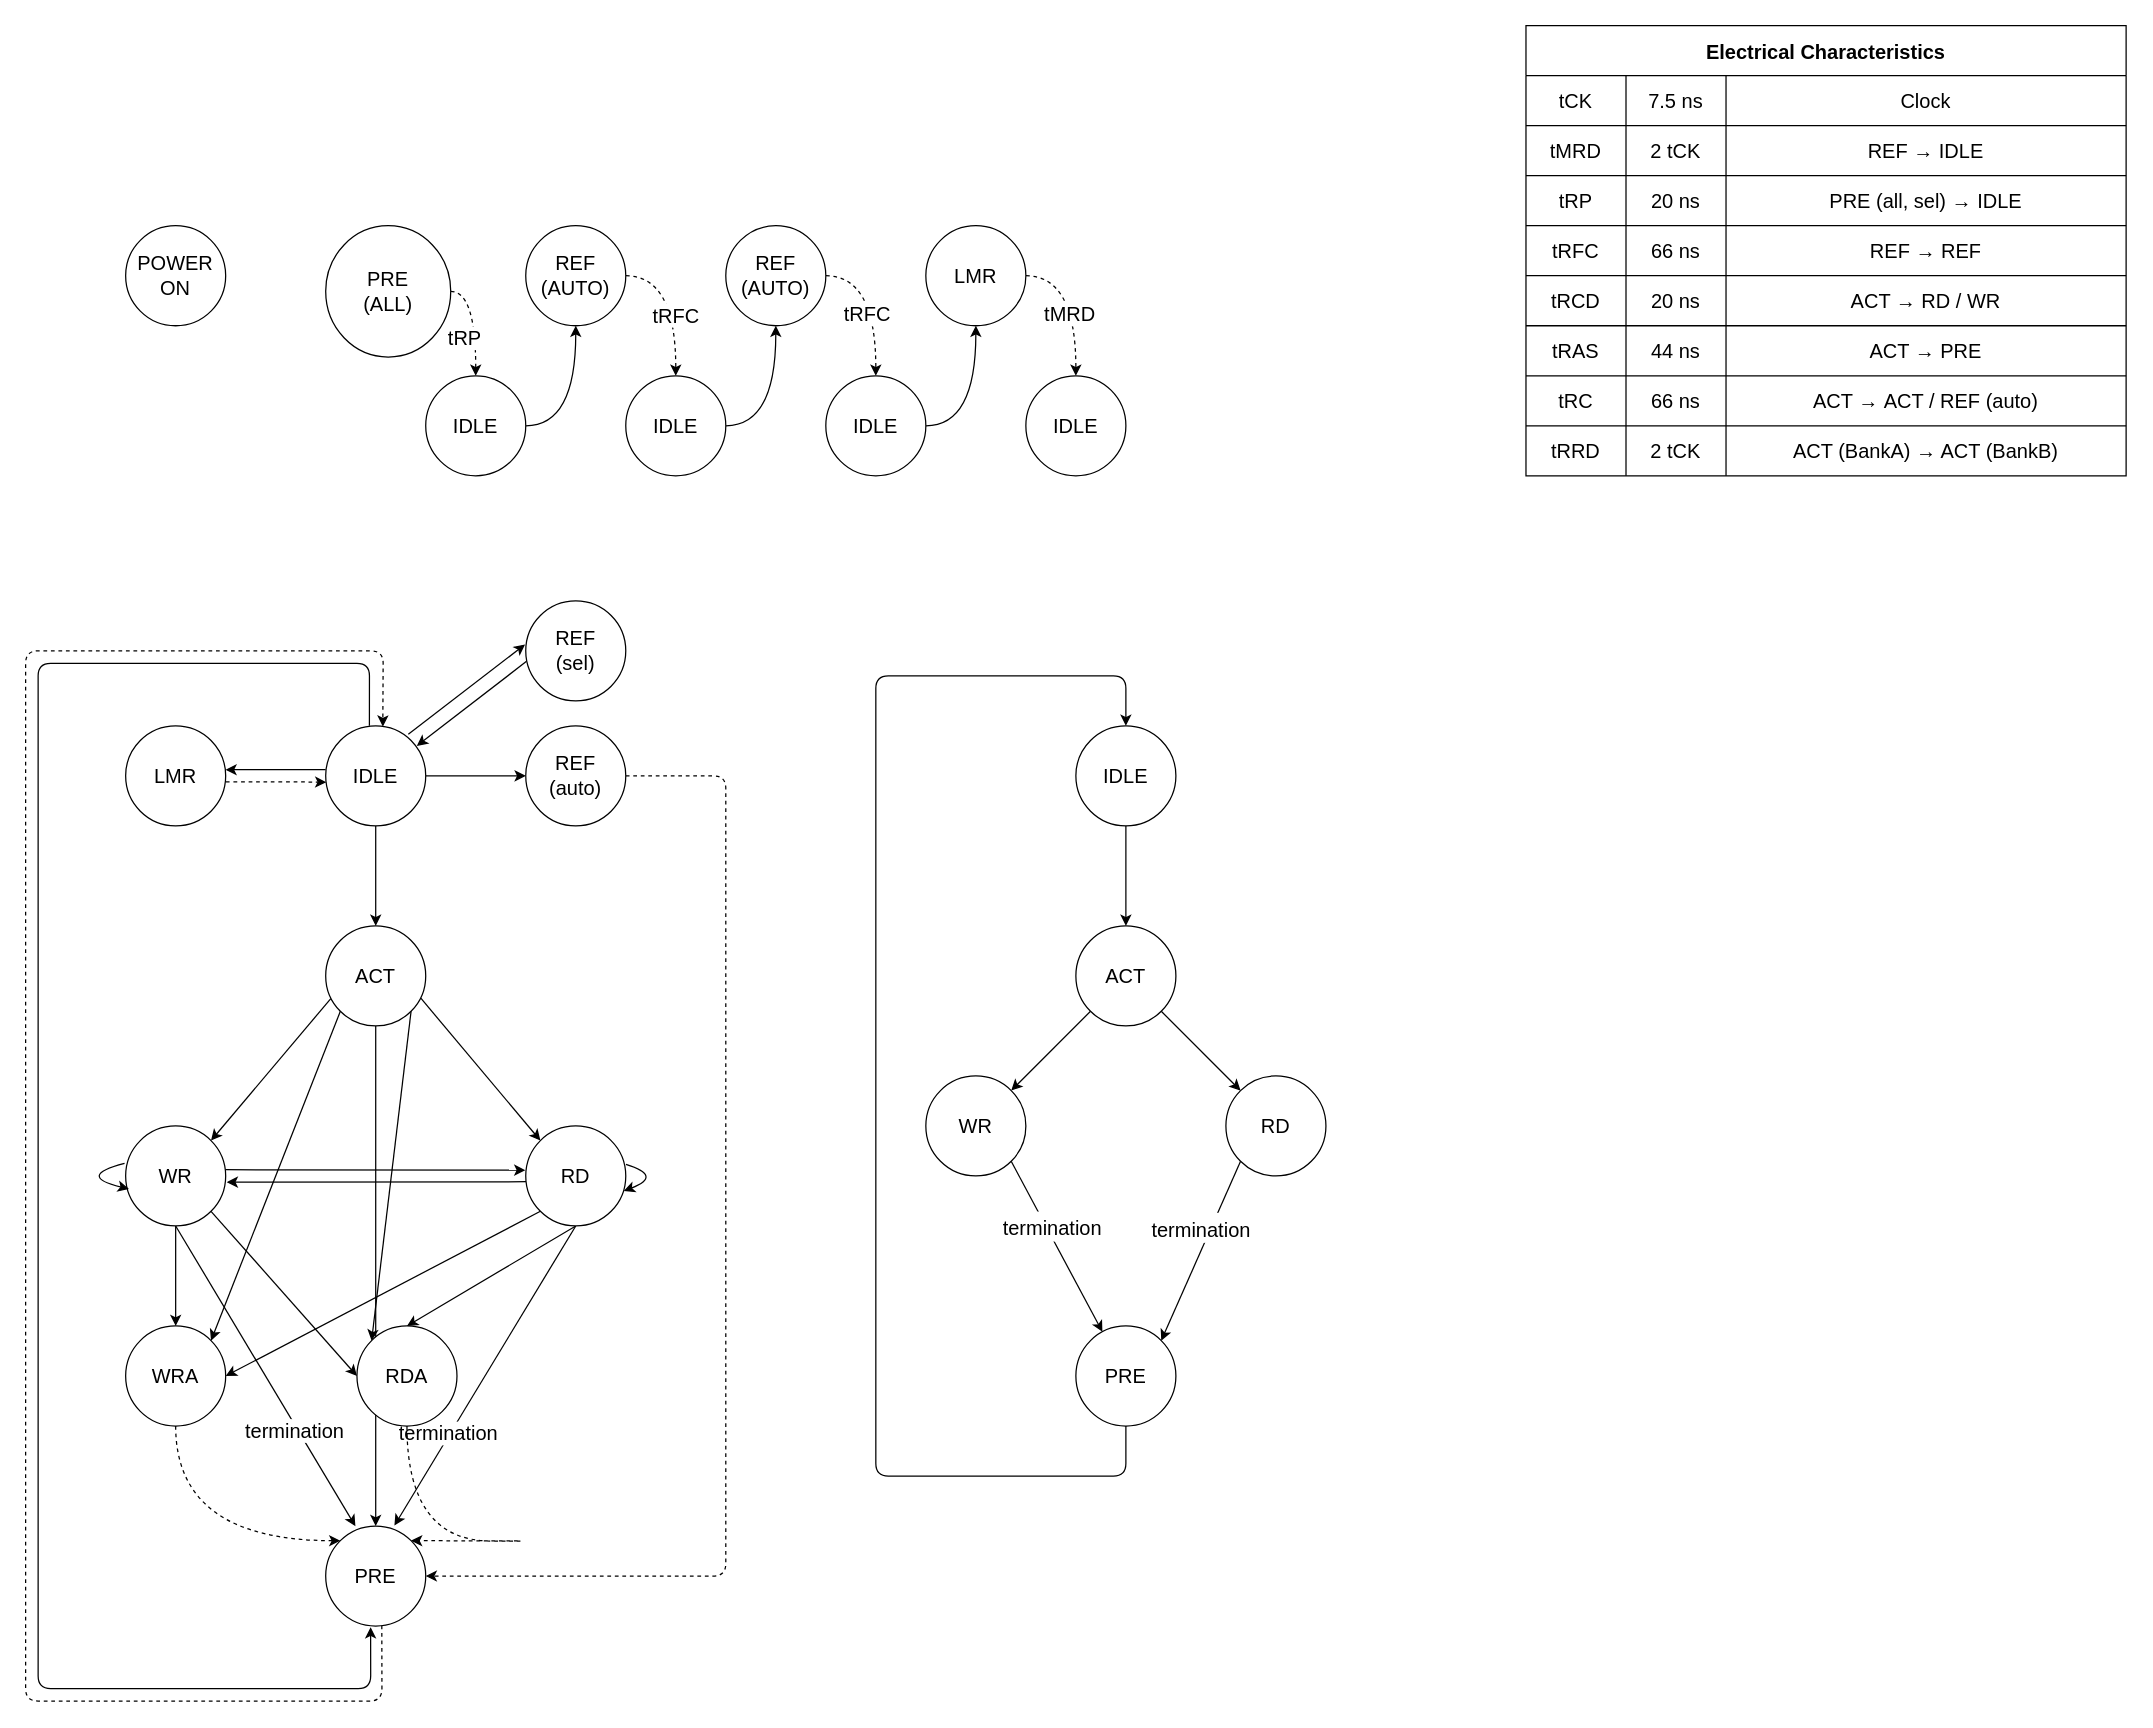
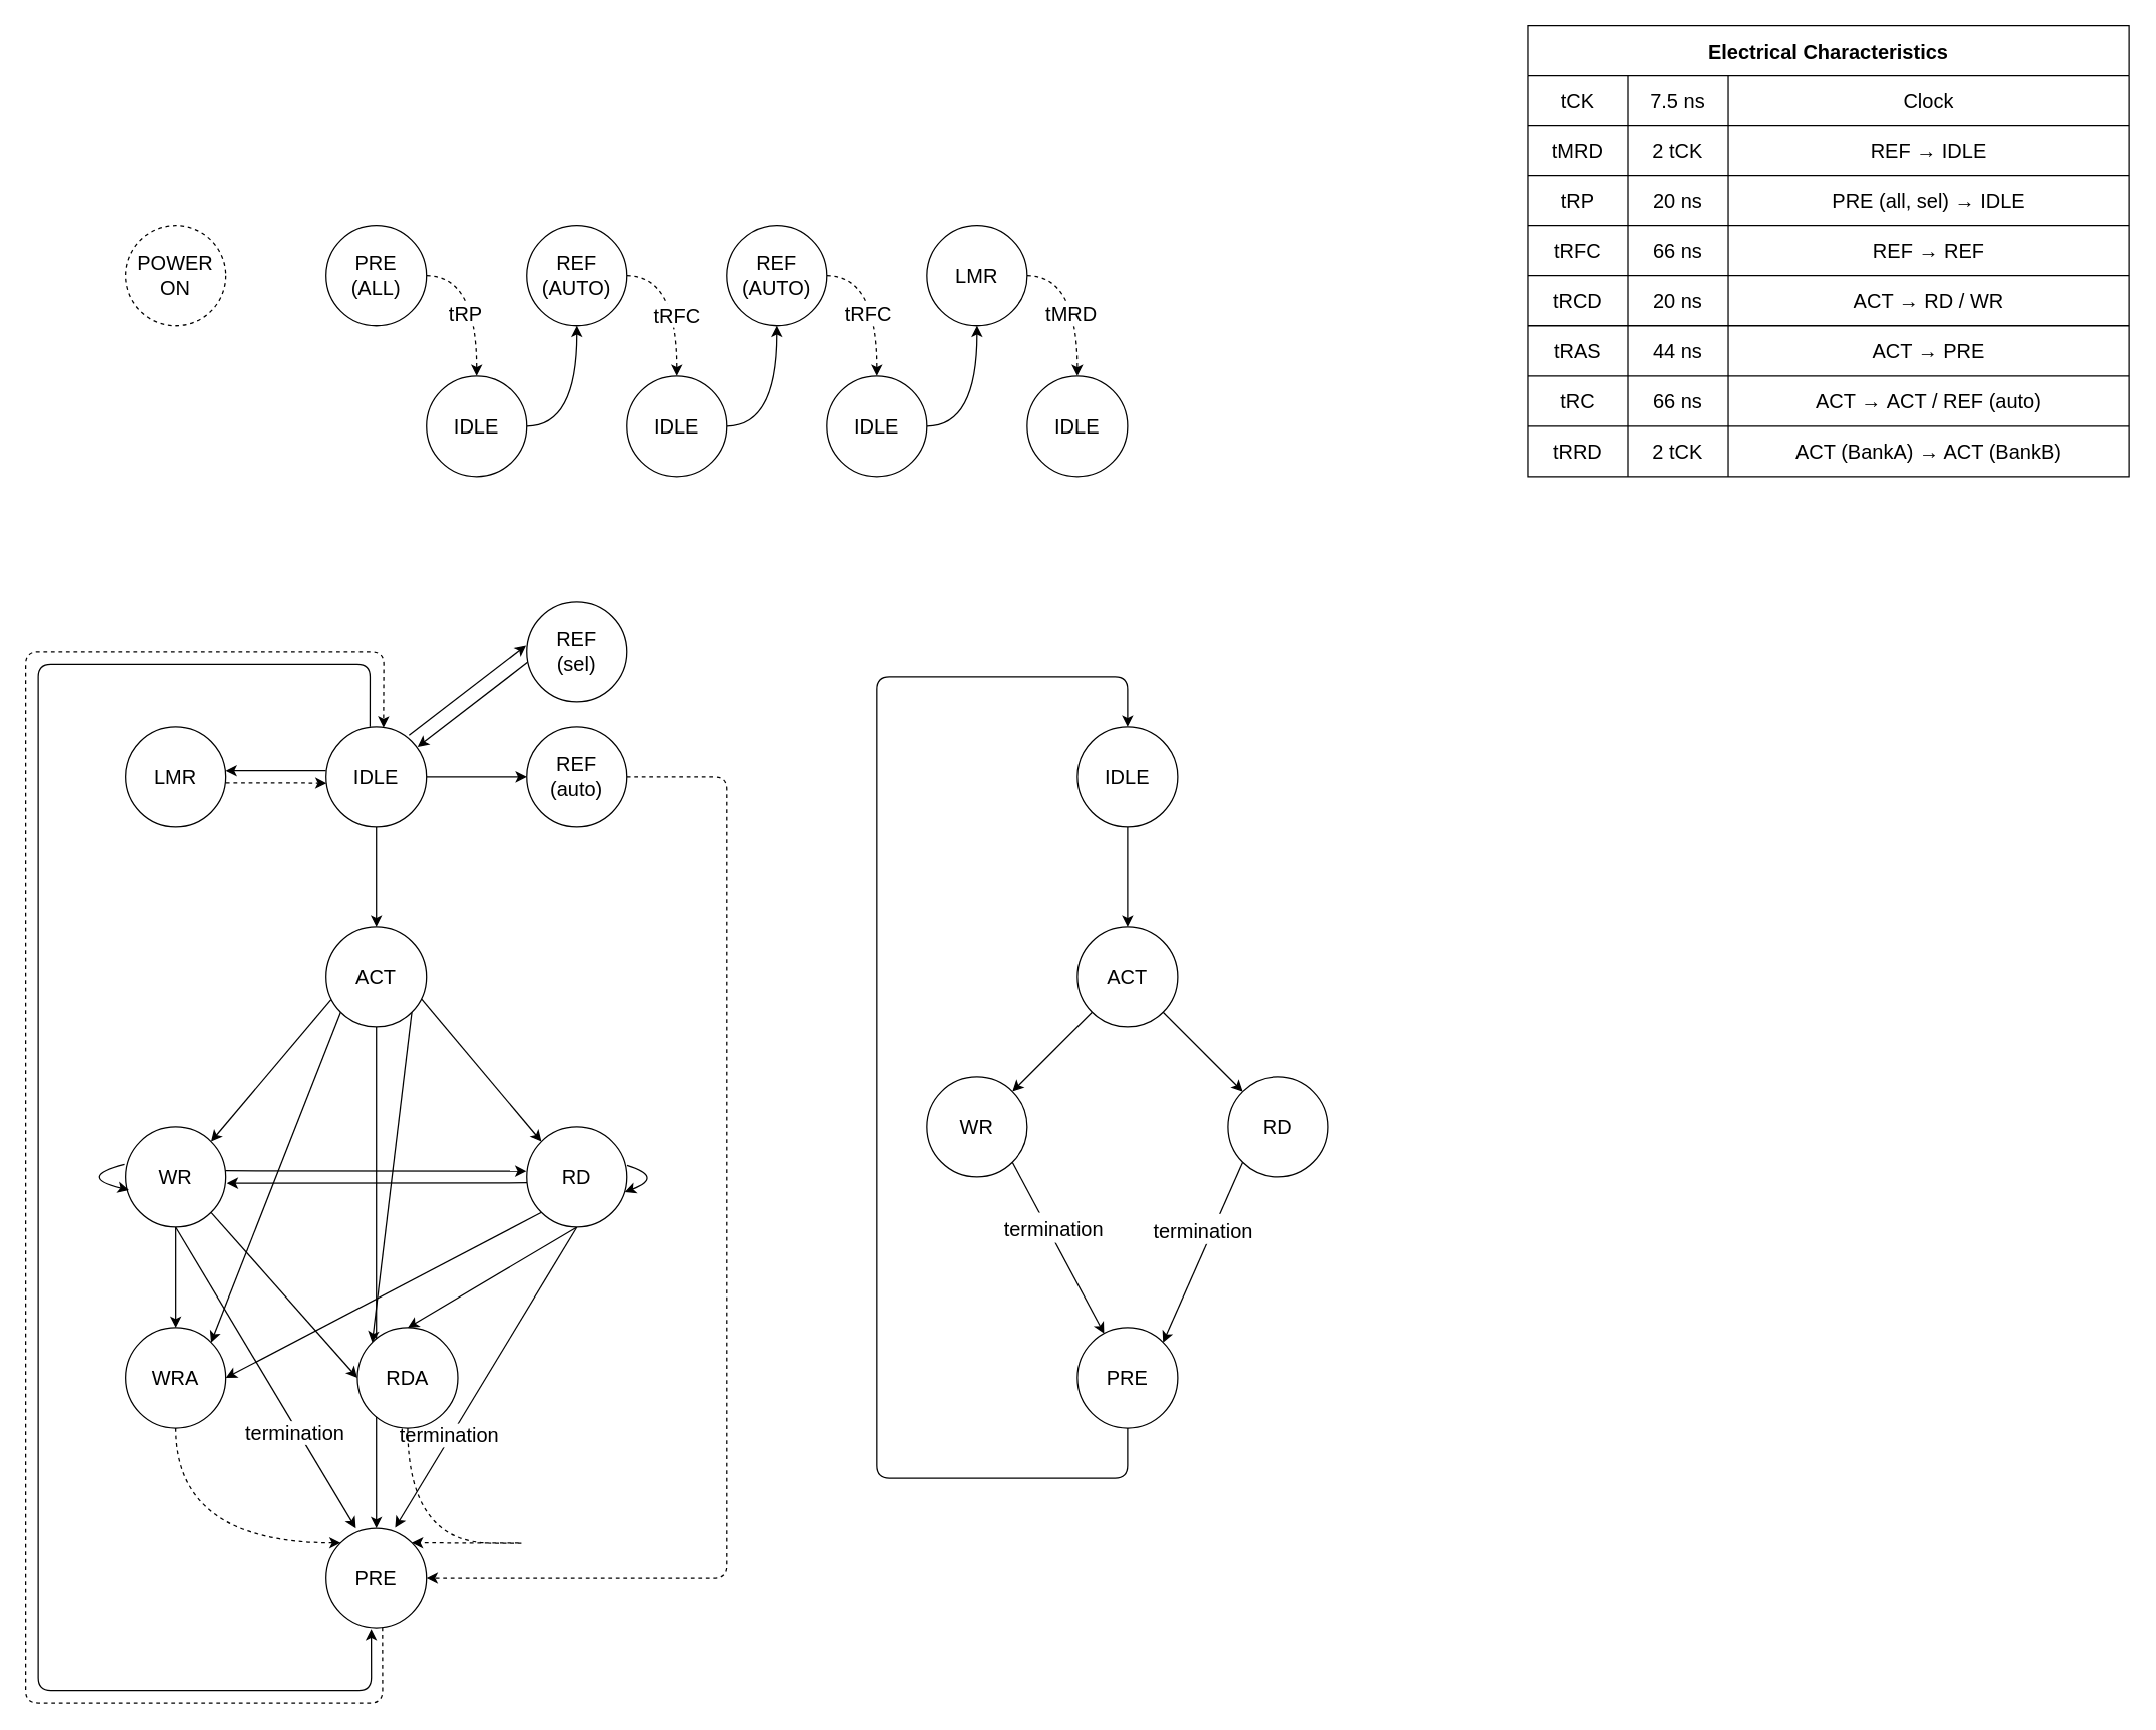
- <mxCell id="2" value="POWER&lt;br style=&quot;font-size: 16px;&quot;&gt;ON" style="ellipse;whiteSpace=wrap;html=1;aspect=fixed;hachureGap=4;fontFamily=Helvetica;fontSize=16;labelBorderColor=none;" parent="1" vertex="1"><mxGeometry x="100" y="180" width="80" height="80" as="geometry" /></mxCell>
+ <mxCell id="2" value="POWER&lt;br style=&quot;font-size: 16px;&quot;&gt;ON" style="ellipse;whiteSpace=wrap;html=1;aspect=fixed;hachureGap=4;fontFamily=Helvetica;fontSize=16;labelBorderColor=none;dashed=1;" parent="1" vertex="1"><mxGeometry x="100" y="180" width="80" height="80" as="geometry" /></mxCell>
- <mxCell id="5" value="PRE&lt;br style=&quot;font-size: 16px;&quot;&gt;(ALL)" style="ellipse;whiteSpace=wrap;html=1;aspect=fixed;hachureGap=4;fontFamily=Helvetica;fontSize=16;labelBorderColor=none;" parent="1" vertex="1"><mxGeometry x="260" y="180" width="100" height="105" as="geometry" /></mxCell>
+ <mxCell id="5" value="PRE&lt;br style=&quot;font-size: 16px;&quot;&gt;(ALL)" style="ellipse;whiteSpace=wrap;html=1;aspect=fixed;hachureGap=4;fontFamily=Helvetica;fontSize=16;labelBorderColor=none;" parent="1" vertex="1"><mxGeometry x="260" y="180" width="80" height="80" as="geometry" /></mxCell>
